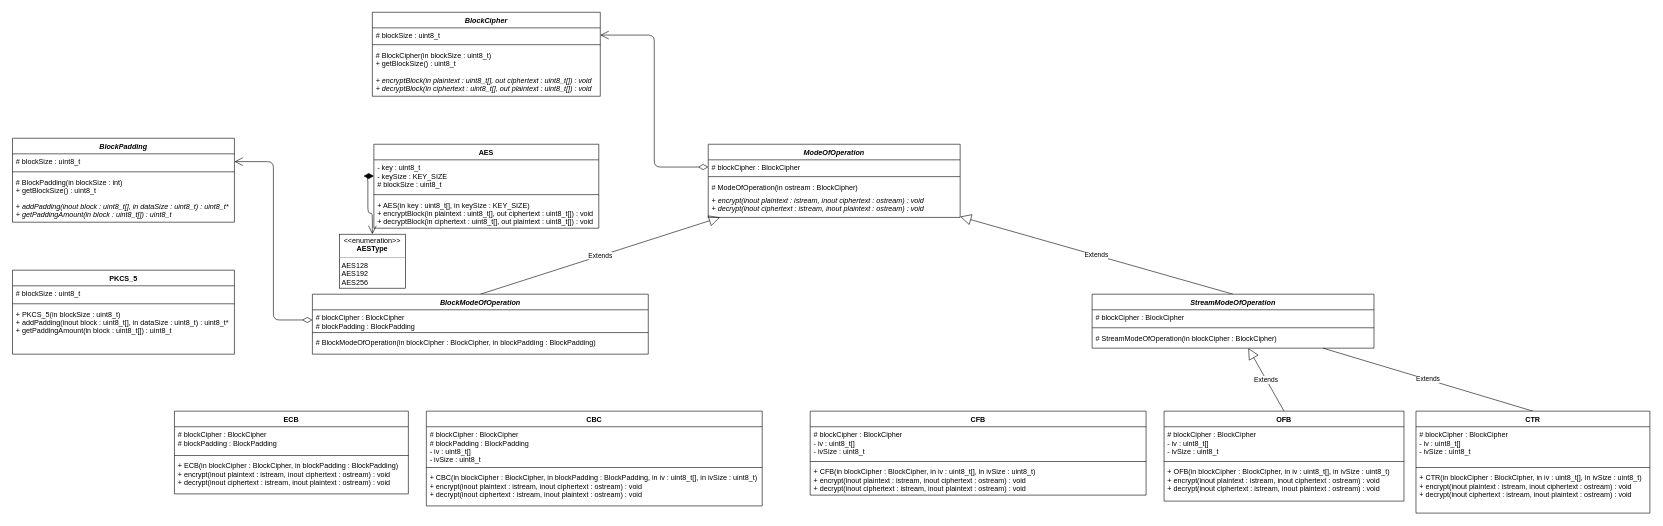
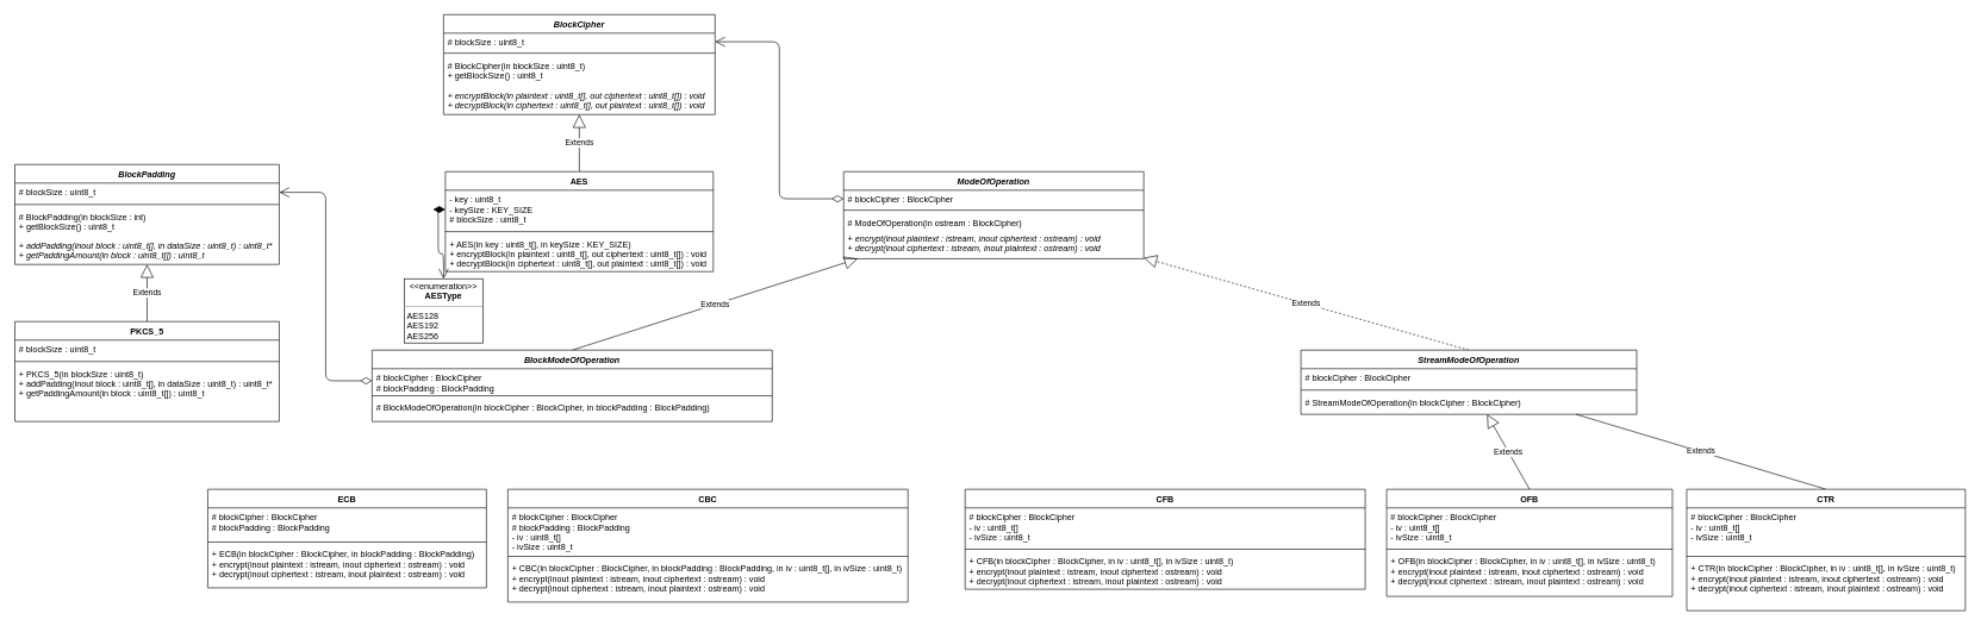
+ <mxCell id="3" value="Extends" style="endArrow=block;endSize=16;endFill=0;html=1;exitX=0.5;exitY=0;exitDx=0;exitDy=0;" parent="1" source="53" target="57" edge="1"><mxGeometry width="160" relative="1" as="geometry"><mxPoint x="532.5" y="300" as="sourcePoint" /><mxPoint x="772.5" y="310" as="targetPoint" /></mxGeometry></mxCell>
+ <mxCell id="8" value="Extends" style="endArrow=block;endSize=16;endFill=0;html=1;exitX=0.5;exitY=0;exitDx=0;exitDy=0;" parent="1" source="49" target="44" edge="1"><mxGeometry width="160" relative="1" as="geometry"><mxPoint x="500" y="300" as="sourcePoint" /><mxPoint x="660" y="300" as="targetPoint" /></mxGeometry></mxCell>
- <mxCell id="5" value="Extends" style="endArrow=block;endSize=16;endFill=0;html=1;exitX=0.5;exitY=0;exitDx=0;exitDy=0;" parent="1" source="39" target="10" edge="1"><mxGeometry width="160" relative="1" as="geometry"><mxPoint x="1620" y="540" as="sourcePoint" /><mxPoint x="1780" y="540" as="targetPoint" /></mxGeometry></mxCell>
+ <mxCell id="5" value="Extends" style="endArrow=block;endSize=16;endFill=0;html=1;exitX=0.5;exitY=0;exitDx=0;exitDy=0;dashed=1;" parent="1" source="39" target="10" edge="1"><mxGeometry width="160" relative="1" as="geometry"><mxPoint x="1620" y="540" as="sourcePoint" /><mxPoint x="1780" y="540" as="targetPoint" /></mxGeometry></mxCell>
